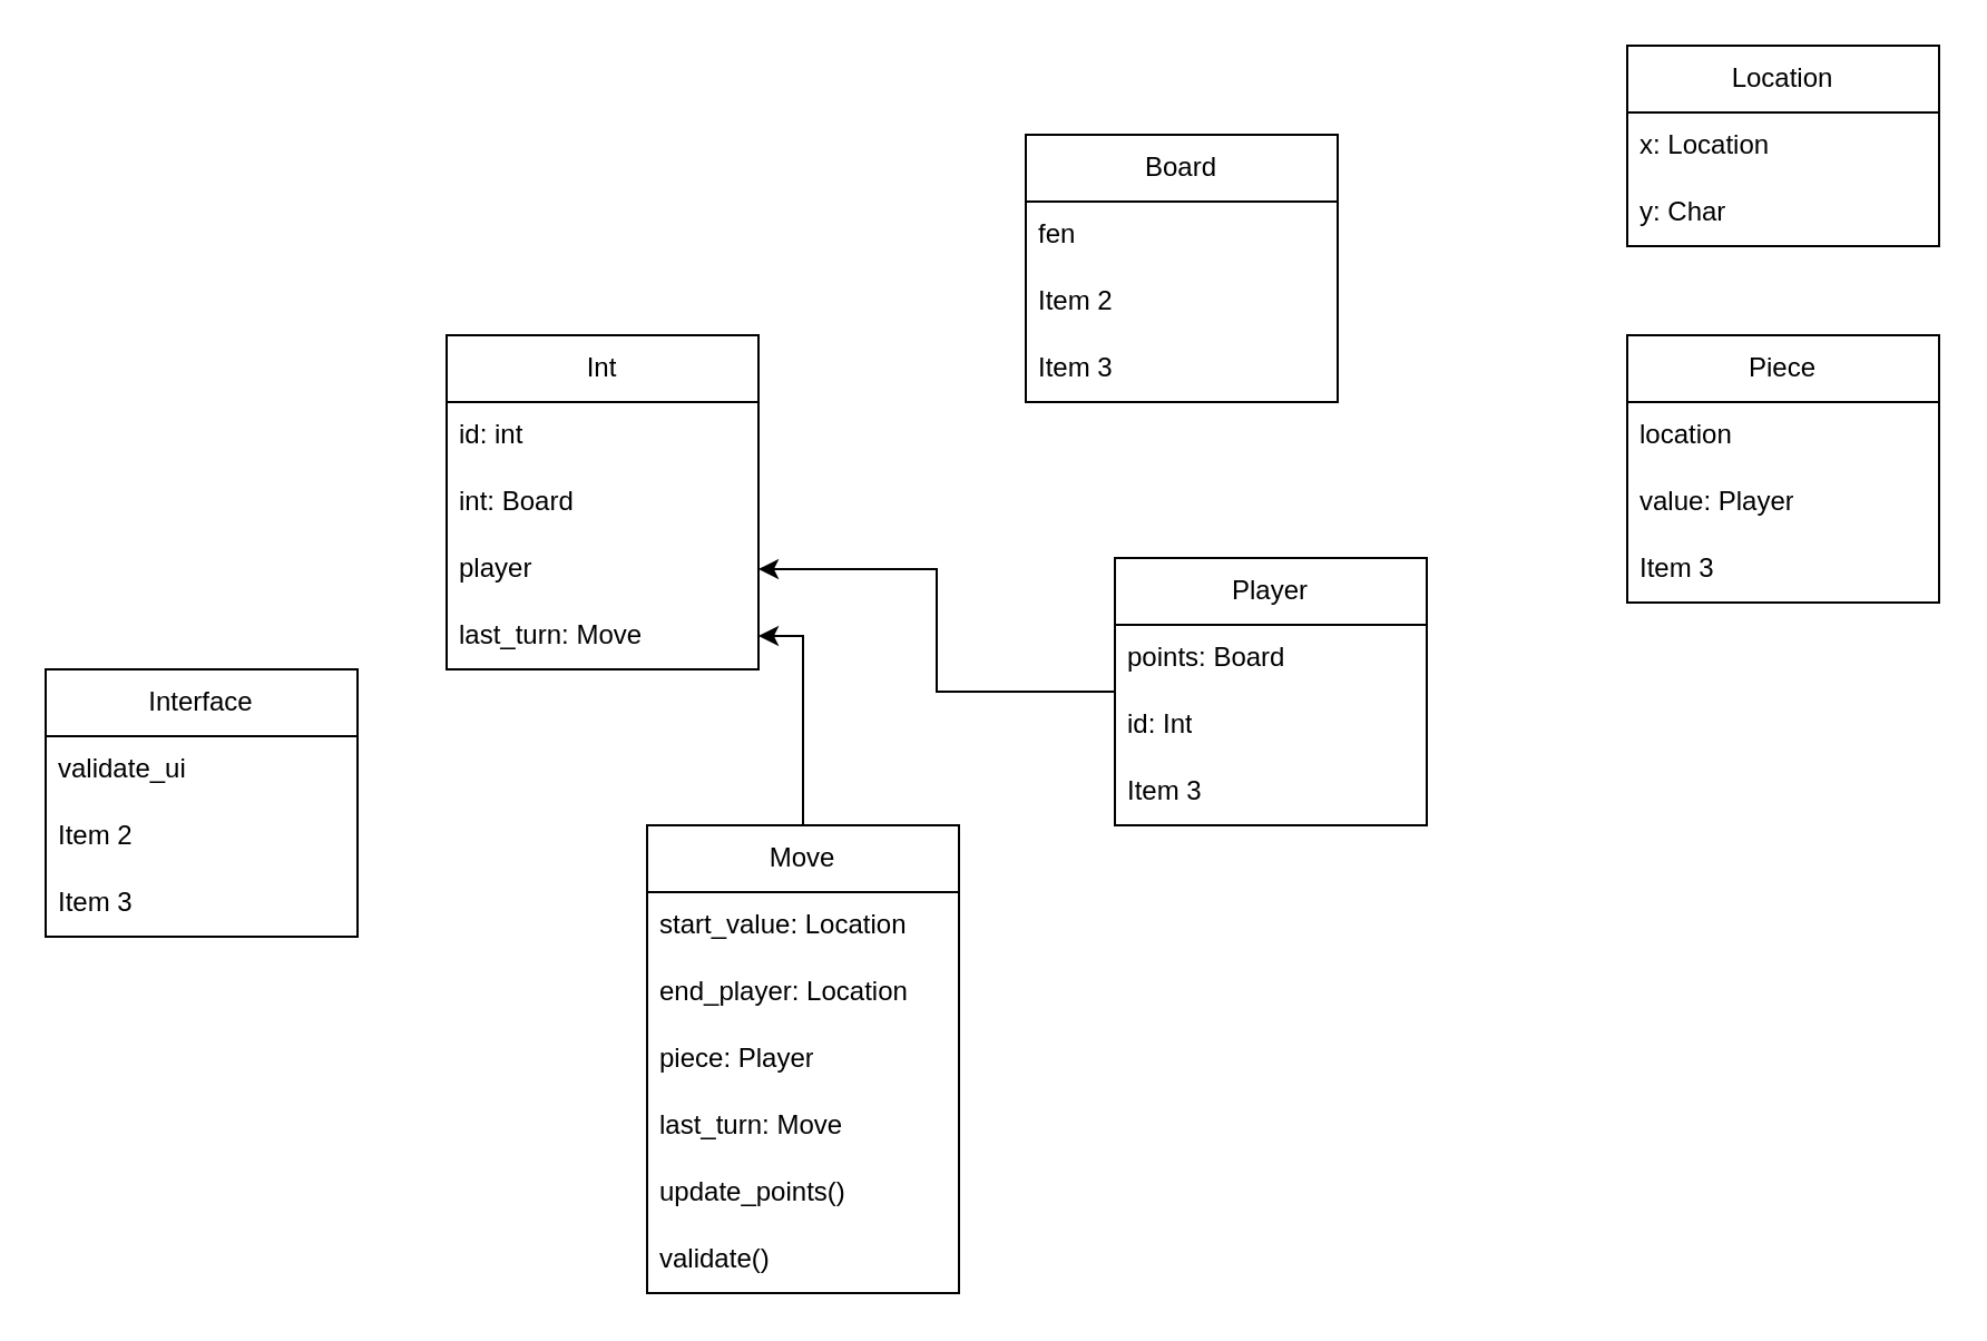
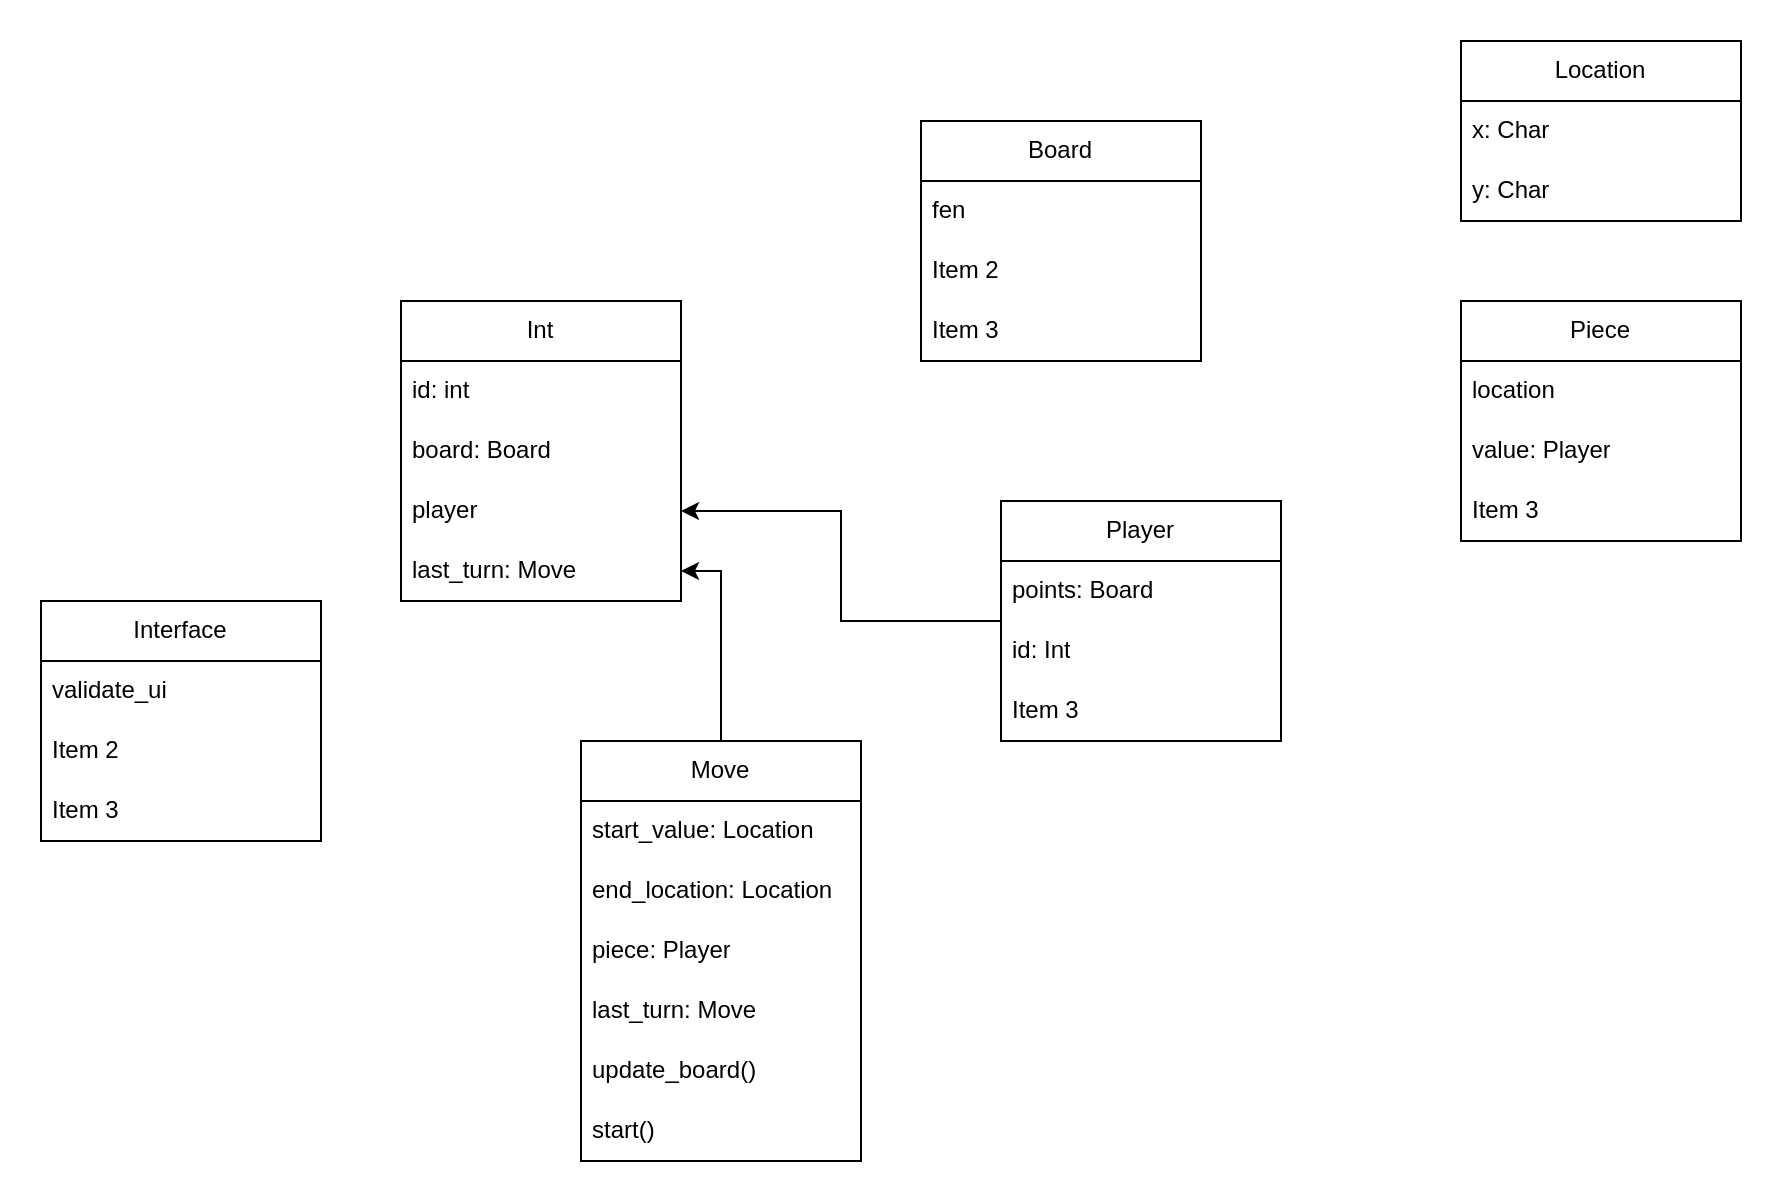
- <mxCell id="21" value="x: Location" style="text;strokeColor=none;fillColor=none;align=left;verticalAlign=middle;spacingLeft=4;spacingRight=4;overflow=hidden;points=[[0,0.5],[1,0.5]];portConstraint=eastwest;rotatable=0;whiteSpace=wrap;html=1;" vertex="1" parent="20"><mxGeometry y="30" width="140" height="30" as="geometry" /></mxCell>
+ <mxCell id="21" value="x: Char" style="text;strokeColor=none;fillColor=none;align=left;verticalAlign=middle;spacingLeft=4;spacingRight=4;overflow=hidden;points=[[0,0.5],[1,0.5]];portConstraint=eastwest;rotatable=0;whiteSpace=wrap;html=1;" vertex="1" parent="20"><mxGeometry y="30" width="140" height="30" as="geometry" /></mxCell>
- <mxCell id="4" value="int: Board" style="text;strokeColor=none;fillColor=none;align=left;verticalAlign=middle;spacingLeft=4;spacingRight=4;overflow=hidden;points=[[0,0.5],[1,0.5]];portConstraint=eastwest;rotatable=0;whiteSpace=wrap;html=1;" vertex="1" parent="2"><mxGeometry y="60" width="140" height="30" as="geometry" /></mxCell>
+ <mxCell id="4" value="board: Board" style="text;strokeColor=none;fillColor=none;align=left;verticalAlign=middle;spacingLeft=4;spacingRight=4;overflow=hidden;points=[[0,0.5],[1,0.5]];portConstraint=eastwest;rotatable=0;whiteSpace=wrap;html=1;" vertex="1" parent="2"><mxGeometry y="60" width="140" height="30" as="geometry" /></mxCell>
- <mxCell id="26" value="end_player: Location" style="text;strokeColor=none;fillColor=none;align=left;verticalAlign=middle;spacingLeft=4;spacingRight=4;overflow=hidden;points=[[0,0.5],[1,0.5]];portConstraint=eastwest;rotatable=0;whiteSpace=wrap;html=1;" vertex="1" parent="24"><mxGeometry y="60" width="140" height="30" as="geometry" /></mxCell>
+ <mxCell id="26" value="end_location: Location" style="text;strokeColor=none;fillColor=none;align=left;verticalAlign=middle;spacingLeft=4;spacingRight=4;overflow=hidden;points=[[0,0.5],[1,0.5]];portConstraint=eastwest;rotatable=0;whiteSpace=wrap;html=1;" vertex="1" parent="24"><mxGeometry y="60" width="140" height="30" as="geometry" /></mxCell>
- <mxCell id="29" value="update_points()" style="text;strokeColor=none;fillColor=none;align=left;verticalAlign=middle;spacingLeft=4;spacingRight=4;overflow=hidden;points=[[0,0.5],[1,0.5]];portConstraint=eastwest;rotatable=0;whiteSpace=wrap;html=1;" vertex="1" parent="24"><mxGeometry y="150" width="140" height="30" as="geometry" /></mxCell>
+ <mxCell id="29" value="update_board()" style="text;strokeColor=none;fillColor=none;align=left;verticalAlign=middle;spacingLeft=4;spacingRight=4;overflow=hidden;points=[[0,0.5],[1,0.5]];portConstraint=eastwest;rotatable=0;whiteSpace=wrap;html=1;" vertex="1" parent="24"><mxGeometry y="150" width="140" height="30" as="geometry" /></mxCell>
- <mxCell id="30" value="validate()" style="text;strokeColor=none;fillColor=none;align=left;verticalAlign=middle;spacingLeft=4;spacingRight=4;overflow=hidden;points=[[0,0.5],[1,0.5]];portConstraint=eastwest;rotatable=0;whiteSpace=wrap;html=1;" vertex="1" parent="24"><mxGeometry y="180" width="140" height="30" as="geometry" /></mxCell>
+ <mxCell id="30" value="start()" style="text;strokeColor=none;fillColor=none;align=left;verticalAlign=middle;spacingLeft=4;spacingRight=4;overflow=hidden;points=[[0,0.5],[1,0.5]];portConstraint=eastwest;rotatable=0;whiteSpace=wrap;html=1;" vertex="1" parent="24"><mxGeometry y="180" width="140" height="30" as="geometry" /></mxCell>
